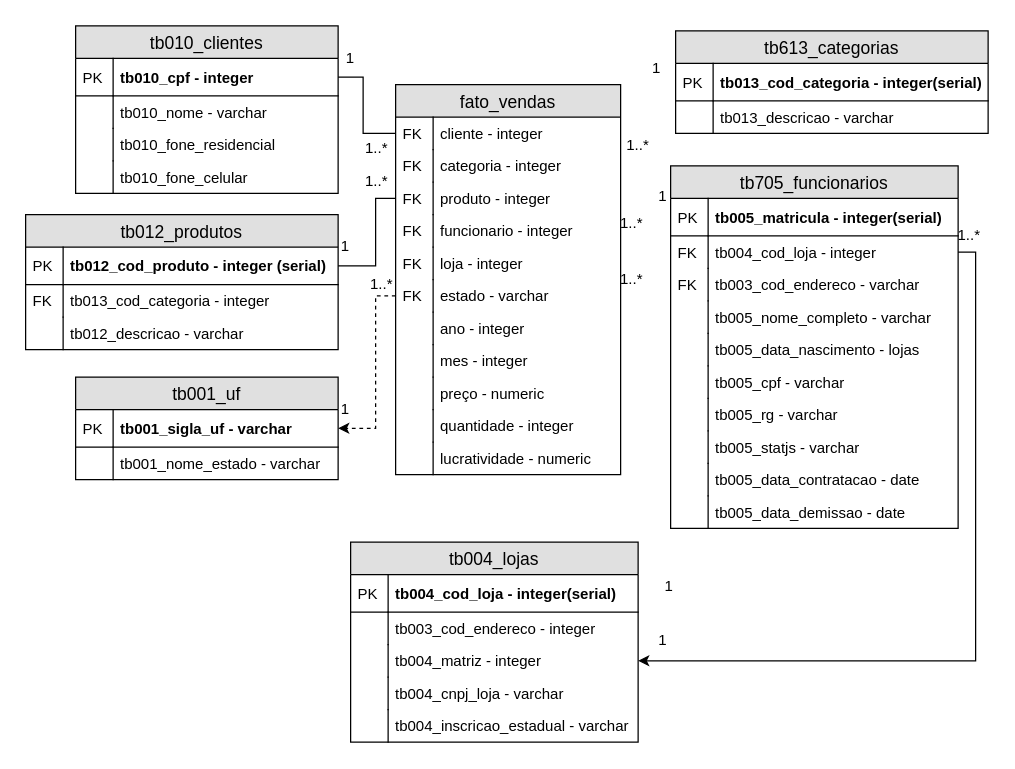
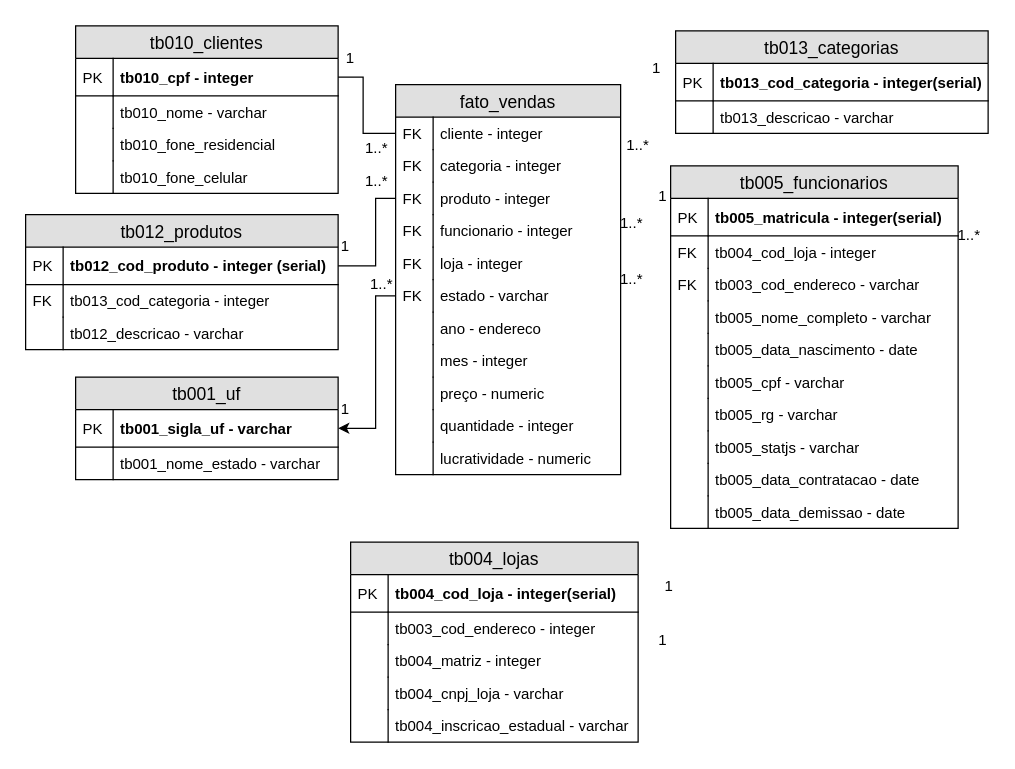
- <mxCell id="25" value="tb613_categorias" style="swimlane;fontStyle=0;childLayout=stackLayout;horizontal=1;startSize=26;fillColor=#e0e0e0;horizontalStack=0;resizeParent=1;resizeParentMax=0;resizeLast=0;collapsible=1;marginBottom=0;swimlaneFillColor=#ffffff;align=center;fontSize=14;" parent="1" vertex="1"><mxGeometry x="540" y="24" width="250" height="82" as="geometry" /></mxCell>
+ <mxCell id="25" value="tb013_categorias" style="swimlane;fontStyle=0;childLayout=stackLayout;horizontal=1;startSize=26;fillColor=#e0e0e0;horizontalStack=0;resizeParent=1;resizeParentMax=0;resizeLast=0;collapsible=1;marginBottom=0;swimlaneFillColor=#ffffff;align=center;fontSize=14;" parent="1" vertex="1"><mxGeometry x="540" y="24" width="250" height="82" as="geometry" /></mxCell>
- <mxCell id="51" value="tb705_funcionarios" style="swimlane;fontStyle=0;childLayout=stackLayout;horizontal=1;startSize=26;fillColor=#e0e0e0;horizontalStack=0;resizeParent=1;resizeParentMax=0;resizeLast=0;collapsible=1;marginBottom=0;swimlaneFillColor=#ffffff;align=center;fontSize=14;" vertex="1" parent="1"><mxGeometry x="536" y="132" width="230" height="290" as="geometry" /></mxCell>
+ <mxCell id="51" value="tb005_funcionarios" style="swimlane;fontStyle=0;childLayout=stackLayout;horizontal=1;startSize=26;fillColor=#e0e0e0;horizontalStack=0;resizeParent=1;resizeParentMax=0;resizeLast=0;collapsible=1;marginBottom=0;swimlaneFillColor=#ffffff;align=center;fontSize=14;" vertex="1" parent="1"><mxGeometry x="536" y="132" width="230" height="290" as="geometry" /></mxCell>
- <mxCell id="15" value="ano - integer" style="shape=partialRectangle;top=0;left=0;right=0;bottom=0;align=left;verticalAlign=top;fillColor=none;spacingLeft=34;spacingRight=4;overflow=hidden;rotatable=0;points=[[0,0.5],[1,0.5]];portConstraint=eastwest;dropTarget=0;fontSize=12;" parent="2" vertex="1"><mxGeometry y="182" width="180" height="26" as="geometry" /></mxCell>
+ <mxCell id="15" value="ano - endereco" style="shape=partialRectangle;top=0;left=0;right=0;bottom=0;align=left;verticalAlign=top;fillColor=none;spacingLeft=34;spacingRight=4;overflow=hidden;rotatable=0;points=[[0,0.5],[1,0.5]];portConstraint=eastwest;dropTarget=0;fontSize=12;" parent="2" vertex="1"><mxGeometry y="182" width="180" height="26" as="geometry" /></mxCell>
- <mxCell id="60" value="tb005_data_nascimento - lojas" style="shape=partialRectangle;top=0;left=0;right=0;bottom=0;align=left;verticalAlign=top;fillColor=none;spacingLeft=34;spacingRight=4;overflow=hidden;rotatable=0;points=[[0,0.5],[1,0.5]];portConstraint=eastwest;dropTarget=0;fontSize=12;" vertex="1" parent="51"><mxGeometry y="134" width="230" height="26" as="geometry" /></mxCell>
+ <mxCell id="60" value="tb005_data_nascimento - date" style="shape=partialRectangle;top=0;left=0;right=0;bottom=0;align=left;verticalAlign=top;fillColor=none;spacingLeft=34;spacingRight=4;overflow=hidden;rotatable=0;points=[[0,0.5],[1,0.5]];portConstraint=eastwest;dropTarget=0;fontSize=12;" vertex="1" parent="51"><mxGeometry y="134" width="230" height="26" as="geometry" /></mxCell>
- <mxCell id="85" style="edgeStyle=none;rounded=0;orthogonalLoop=1;jettySize=auto;html=1;exitX=0;exitY=0.5;exitDx=0;exitDy=0;entryX=1;entryY=0.5;entryDx=0;entryDy=0;dashed=1;" edge="1" parent="1" source="13" target="38"><mxGeometry relative="1" as="geometry"><Array as="points"><mxPoint x="300" y="236" /><mxPoint x="300" y="342" /></Array></mxGeometry></mxCell>
+ <mxCell id="85" style="edgeStyle=none;rounded=0;orthogonalLoop=1;jettySize=auto;html=1;exitX=0;exitY=0.5;exitDx=0;exitDy=0;entryX=1;entryY=0.5;entryDx=0;entryDy=0;" edge="1" parent="1" source="13" target="38"><mxGeometry relative="1" as="geometry"><Array as="points"><mxPoint x="300" y="236" /><mxPoint x="300" y="342" /></Array></mxGeometry></mxCell>
- <mxCell id="98" style="edgeStyle=none;rounded=0;orthogonalLoop=1;jettySize=auto;html=1;exitX=1;exitY=0.5;exitDx=0;exitDy=0;entryX=1;entryY=0.5;entryDx=0;entryDy=0;" edge="1" parent="1" source="54" target="77"><mxGeometry relative="1" as="geometry"><Array as="points"><mxPoint x="780" y="201" /><mxPoint x="780" y="528" /></Array></mxGeometry></mxCell>
